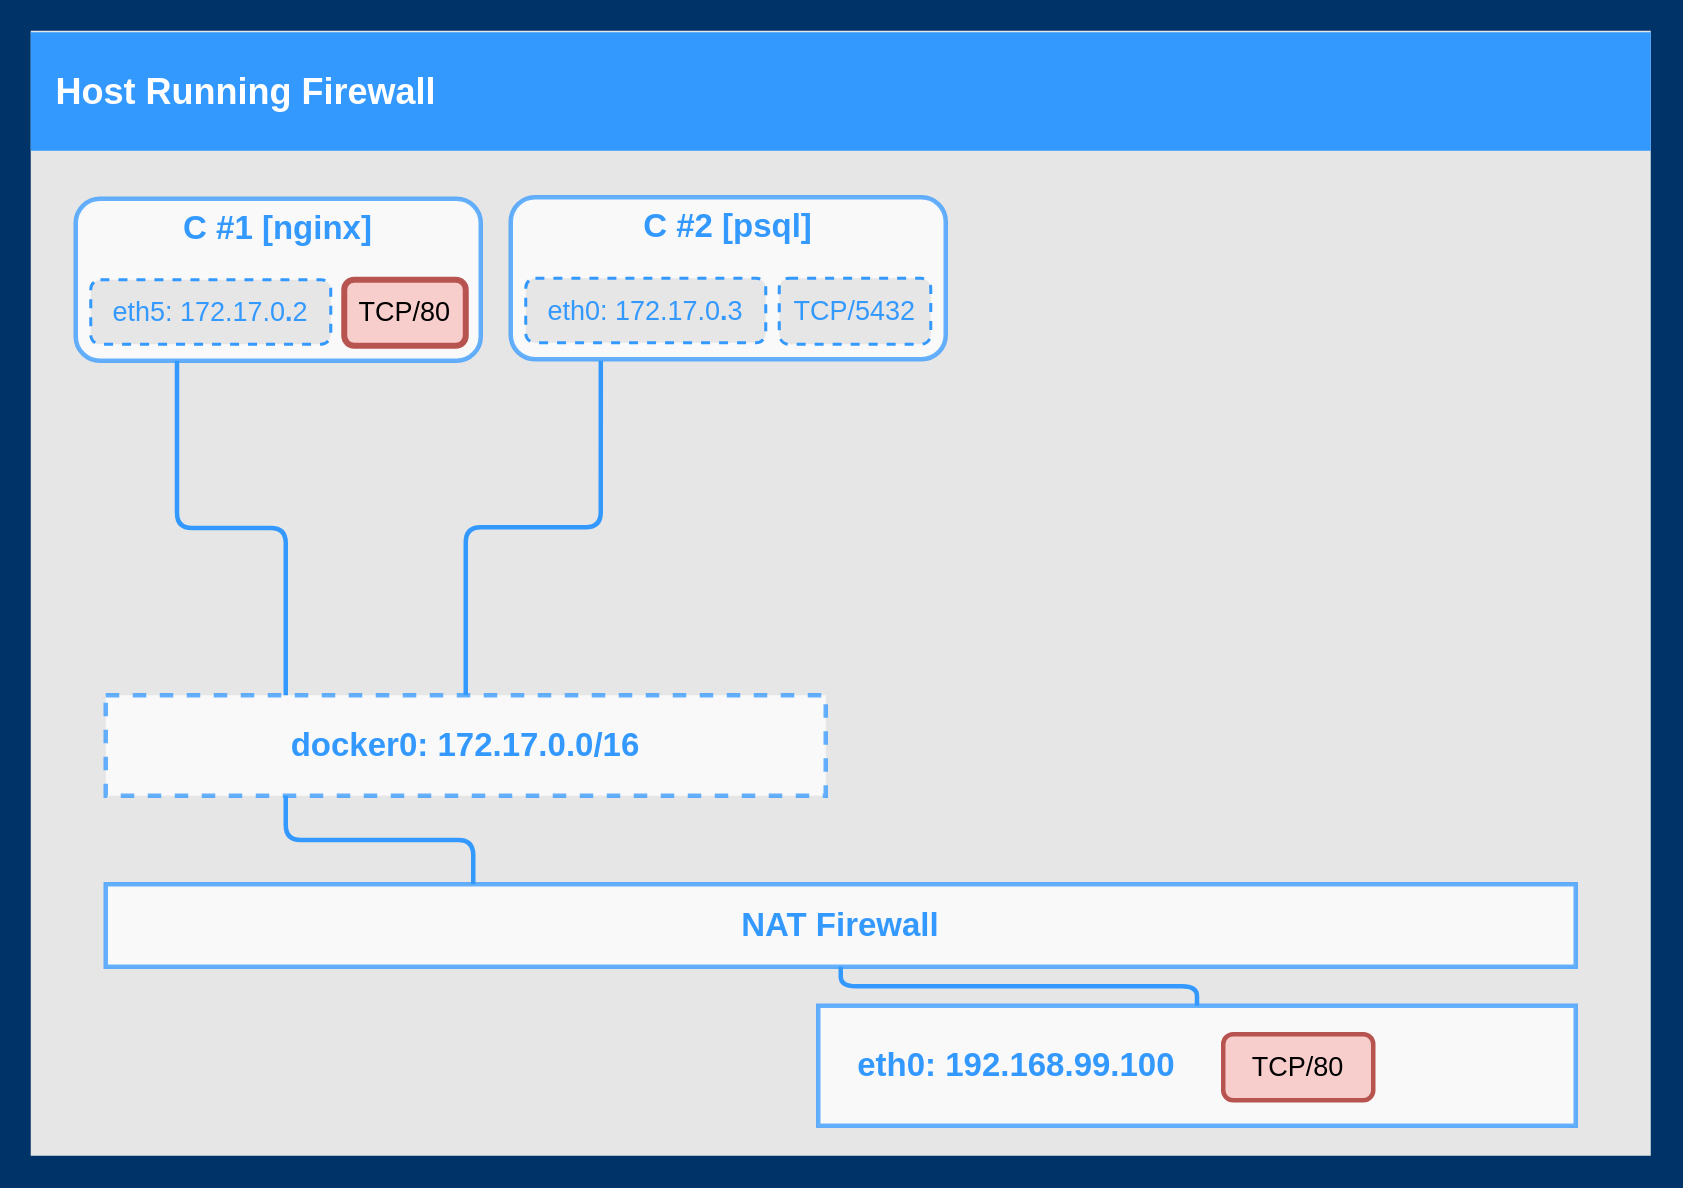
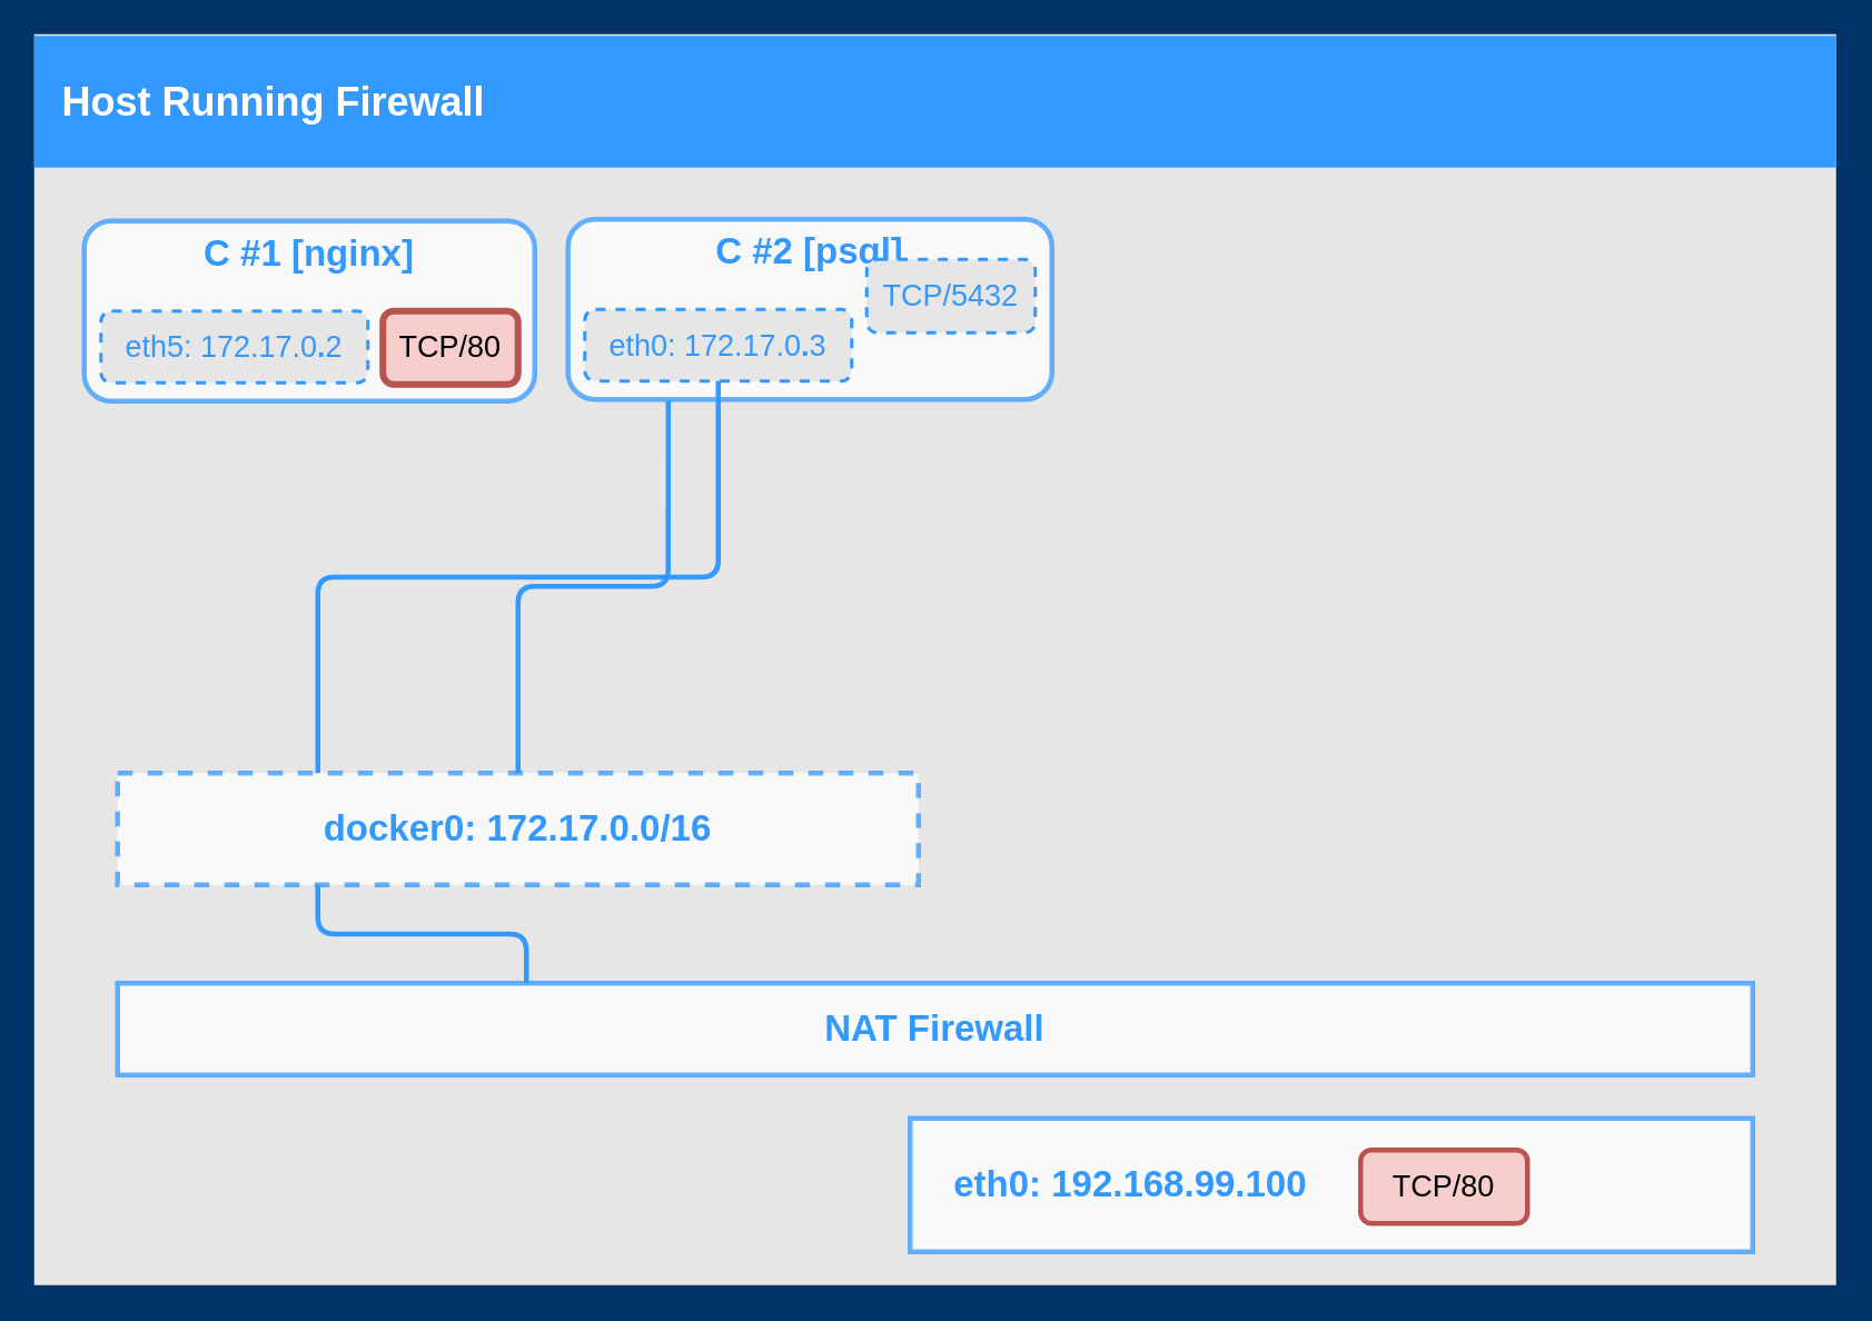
- <mxCell id="13" value="&lt;font style=&quot;font-size: 18px&quot;&gt;TCP/&lt;/font&gt;5432" style="rounded=1;whiteSpace=wrap;html=1;strokeColor=#3399FF;strokeWidth=2;fillColor=#E6E6E6;fontSize=18;fontColor=#3399FF;align=center;spacingLeft=0;dashed=1;verticalAlign=middle;" parent="1" vertex="1"><mxGeometry x="519" y="185" width="101" height="44" as="geometry" /></mxCell>
+ <mxCell id="13" value="&lt;font style=&quot;font-size: 18px&quot;&gt;TCP/&lt;/font&gt;5432" style="rounded=1;whiteSpace=wrap;html=1;strokeColor=#3399FF;strokeWidth=2;fillColor=#E6E6E6;fontSize=18;fontColor=#3399FF;align=center;spacingLeft=0;dashed=1;verticalAlign=middle;" parent="1" vertex="1"><mxGeometry x="519" y="155" width="101" height="44" as="geometry" /></mxCell>
- <mxCell id="14" value="" style="endArrow=none;startArrow=none;html=1;strokeColor=#3399FF;strokeWidth=3;fontSize=22;fontColor=#3399FF;entryX=0.25;entryY=1;entryDx=0;entryDy=0;exitX=0.25;exitY=0;exitDx=0;exitDy=0;edgeStyle=orthogonalEdgeStyle;startFill=0;endFill=0;" parent="1" source="10" target="4" edge="1"><mxGeometry width="50" height="50" relative="1" as="geometry"><mxPoint x="20" y="840" as="sourcePoint" /><mxPoint x="70" y="790" as="targetPoint" /></mxGeometry></mxCell>
+ <mxCell id="14" value="" style="endArrow=none;startArrow=none;html=1;strokeColor=#3399FF;strokeWidth=3;fontSize=22;fontColor=#3399FF;exitX=0.25;exitY=0;exitDx=0;exitDy=0;edgeStyle=orthogonalEdgeStyle;startFill=0;endFill=0;" parent="1" source="10" target="12" edge="1"><mxGeometry width="50" height="50" relative="1" as="geometry"><mxPoint x="20" y="840" as="sourcePoint" /><mxPoint x="70" y="790" as="targetPoint" /></mxGeometry></mxCell>
- <mxCell id="8" value="" style="endArrow=none;startArrow=none;html=1;fontSize=22;fontColor=#3399FF;entryX=0.5;entryY=1;entryDx=0;entryDy=0;exitX=0.5;exitY=0;exitDx=0;exitDy=0;strokeColor=#3399FF;strokeWidth=3;targetPerimeterSpacing=0;edgeStyle=orthogonalEdgeStyle;startFill=0;endFill=0;" parent="1" source="6" target="7" edge="1"><mxGeometry width="50" height="50" relative="1" as="geometry"><mxPoint x="340" y="840" as="sourcePoint" /><mxPoint x="390" y="790" as="targetPoint" /></mxGeometry></mxCell>
